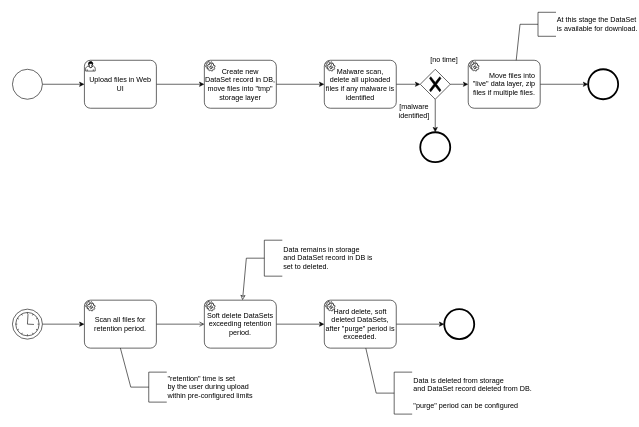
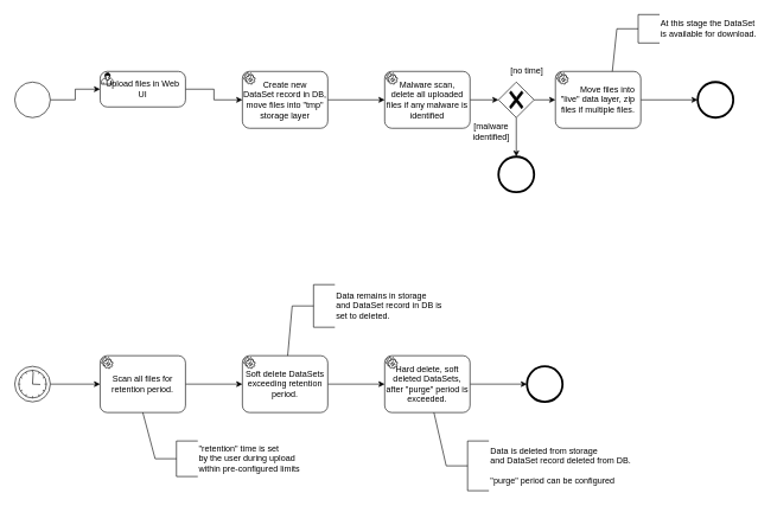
- <mxCell id="5" value="Upload files in Web UI" style="points=[[0.25,0,0],[0.5,0,0],[0.75,0,0],[1,0.25,0],[1,0.5,0],[1,0.75,0],[0.75,1,0],[0.5,1,0],[0.25,1,0],[0,0.75,0],[0,0.5,0],[0,0.25,0]];shape=mxgraph.bpmn.task;whiteSpace=wrap;rectStyle=rounded;size=10;html=1;taskMarker=user;align=center;" parent="1" vertex="1"><mxGeometry x="140" y="100" width="120" height="80" as="geometry" /></mxCell>
+ <mxCell id="5" value="Upload files in Web UI" style="points=[[0.25,0,0],[0.5,0,0],[0.75,0,0],[1,0.25,0],[1,0.5,0],[1,0.75,0],[0.75,1,0],[0.5,1,0],[0.25,1,0],[0,0.75,0],[0,0.5,0],[0,0.25,0]];shape=mxgraph.bpmn.task;whiteSpace=wrap;rectStyle=rounded;size=10;html=1;taskMarker=user;align=center;" parent="1" vertex="1"><mxGeometry x="140" y="100" width="120" height="50" as="geometry" /></mxCell>
- <mxCell id="28" style="edgeStyle=none;rounded=0;orthogonalLoop=1;jettySize=auto;html=1;exitX=0;exitY=0.5;exitDx=0;exitDy=0;exitPerimeter=0;endArrow=classic;endFill=0;" parent="1" source="29" target="24" edge="1"><mxGeometry relative="1" as="geometry" /></mxCell>
+ <mxCell id="28" style="edgeStyle=none;rounded=0;orthogonalLoop=1;jettySize=auto;html=1;exitX=0;exitY=0.5;exitDx=0;exitDy=0;exitPerimeter=0;endArrow=none;endFill=0;" parent="1" source="29" target="24" edge="1"><mxGeometry relative="1" as="geometry" /></mxCell>
- <mxCell id="21" style="edgeStyle=none;rounded=0;orthogonalLoop=1;jettySize=auto;html=1;entryX=0;entryY=0.5;entryDx=0;entryDy=0;entryPerimeter=0;endArrow=open;" parent="1" source="22" target="24" edge="1"><mxGeometry relative="1" as="geometry"><mxPoint x="300" y="540" as="targetPoint" /></mxGeometry></mxCell>
+ <mxCell id="21" style="edgeStyle=none;rounded=0;orthogonalLoop=1;jettySize=auto;html=1;entryX=0;entryY=0.5;entryDx=0;entryDy=0;entryPerimeter=0;" parent="1" source="22" target="24" edge="1"><mxGeometry relative="1" as="geometry"><mxPoint x="300" y="540" as="targetPoint" /></mxGeometry></mxCell>
